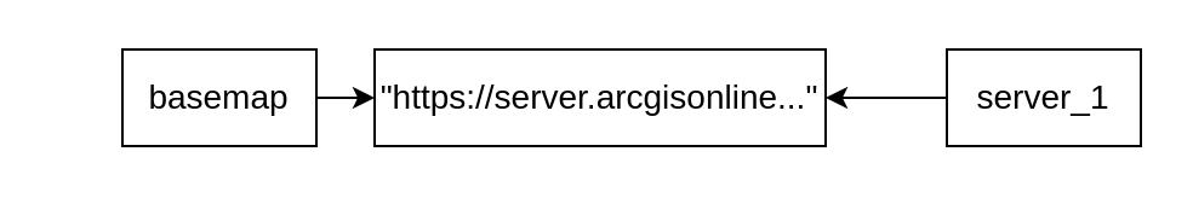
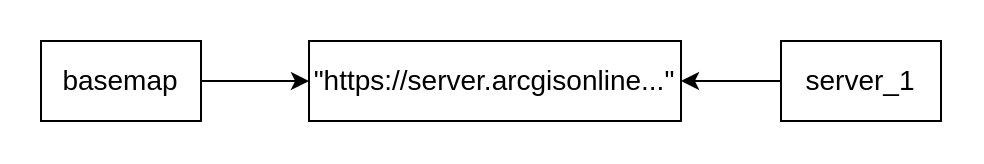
- <mxCell id="3" value="&lt;font style=&quot;font-size: 14px&quot;&gt;basemap&lt;/font&gt;" style="text;html=1;strokeColor=default;fillColor=none;align=center;verticalAlign=middle;whiteSpace=wrap;rounded=0;" parent="1" vertex="1"><mxGeometry x="50" y="20" width="80" height="40" as="geometry" /></mxCell>
+ <mxCell id="3" value="&lt;font style=&quot;font-size: 14px&quot;&gt;basemap&lt;/font&gt;" style="text;html=1;strokeColor=default;fillColor=none;align=center;verticalAlign=middle;whiteSpace=wrap;rounded=0;" parent="1" vertex="1"><mxGeometry x="20" y="20" width="80" height="40" as="geometry" /></mxCell>
